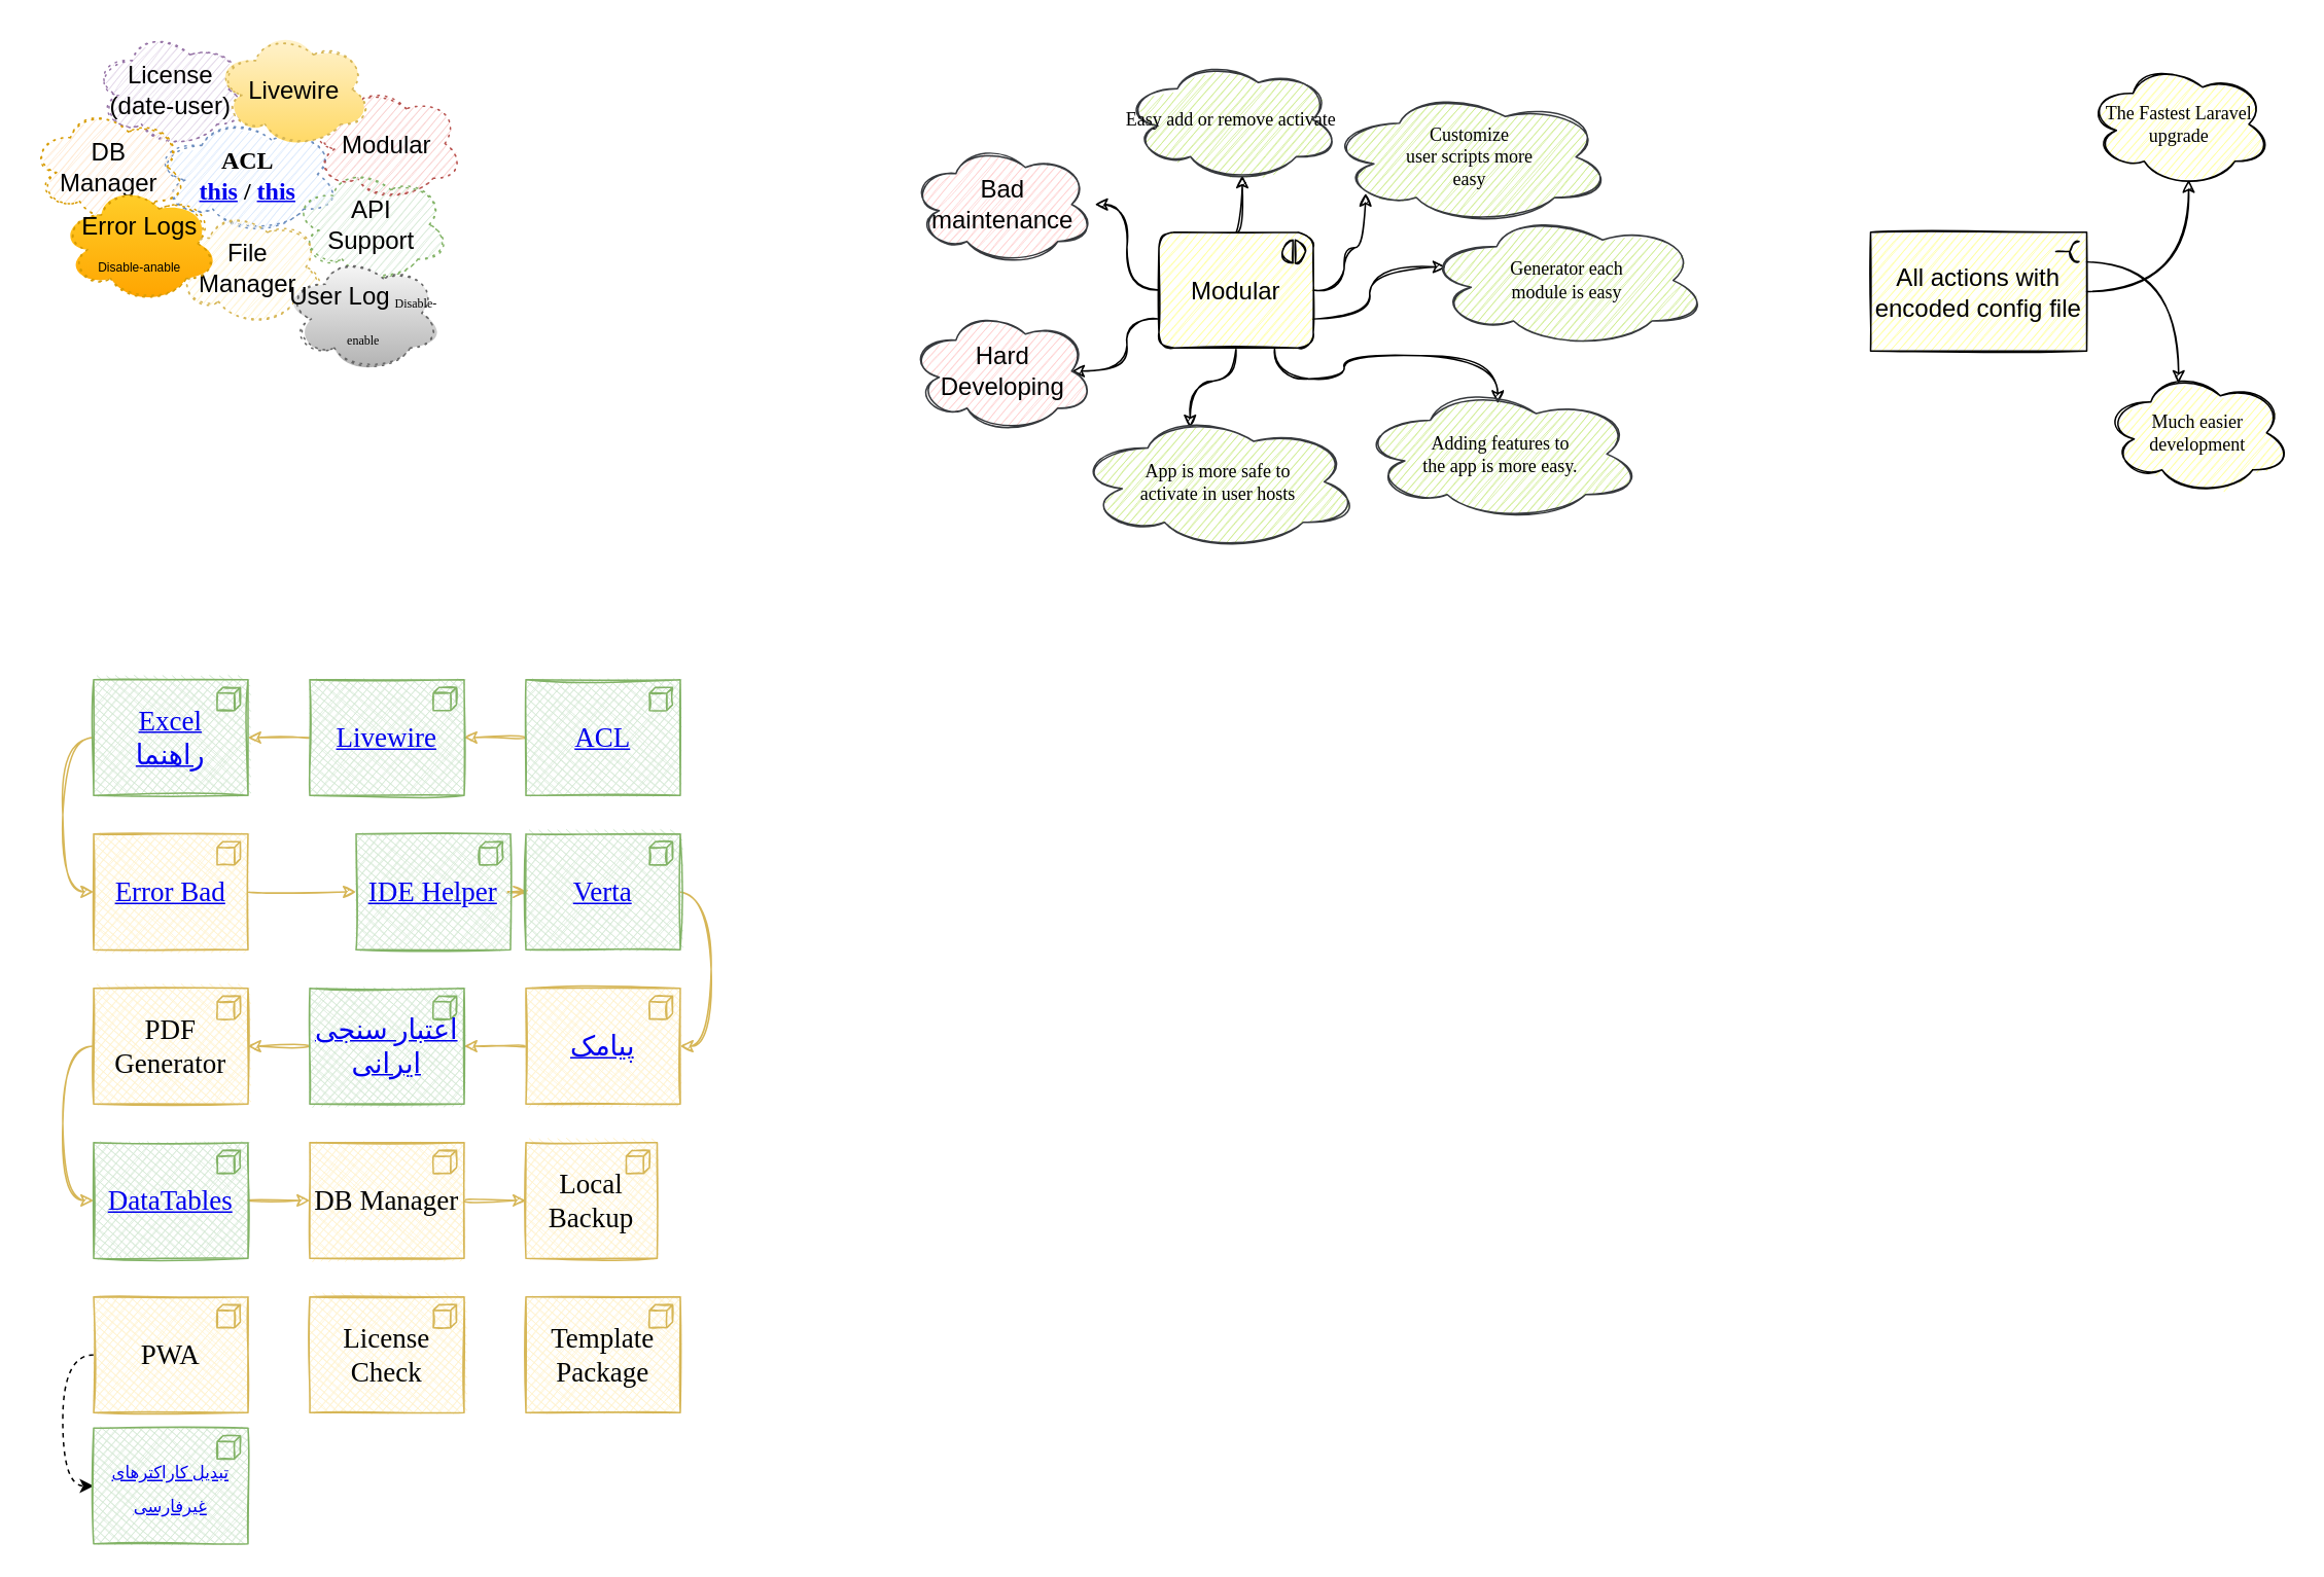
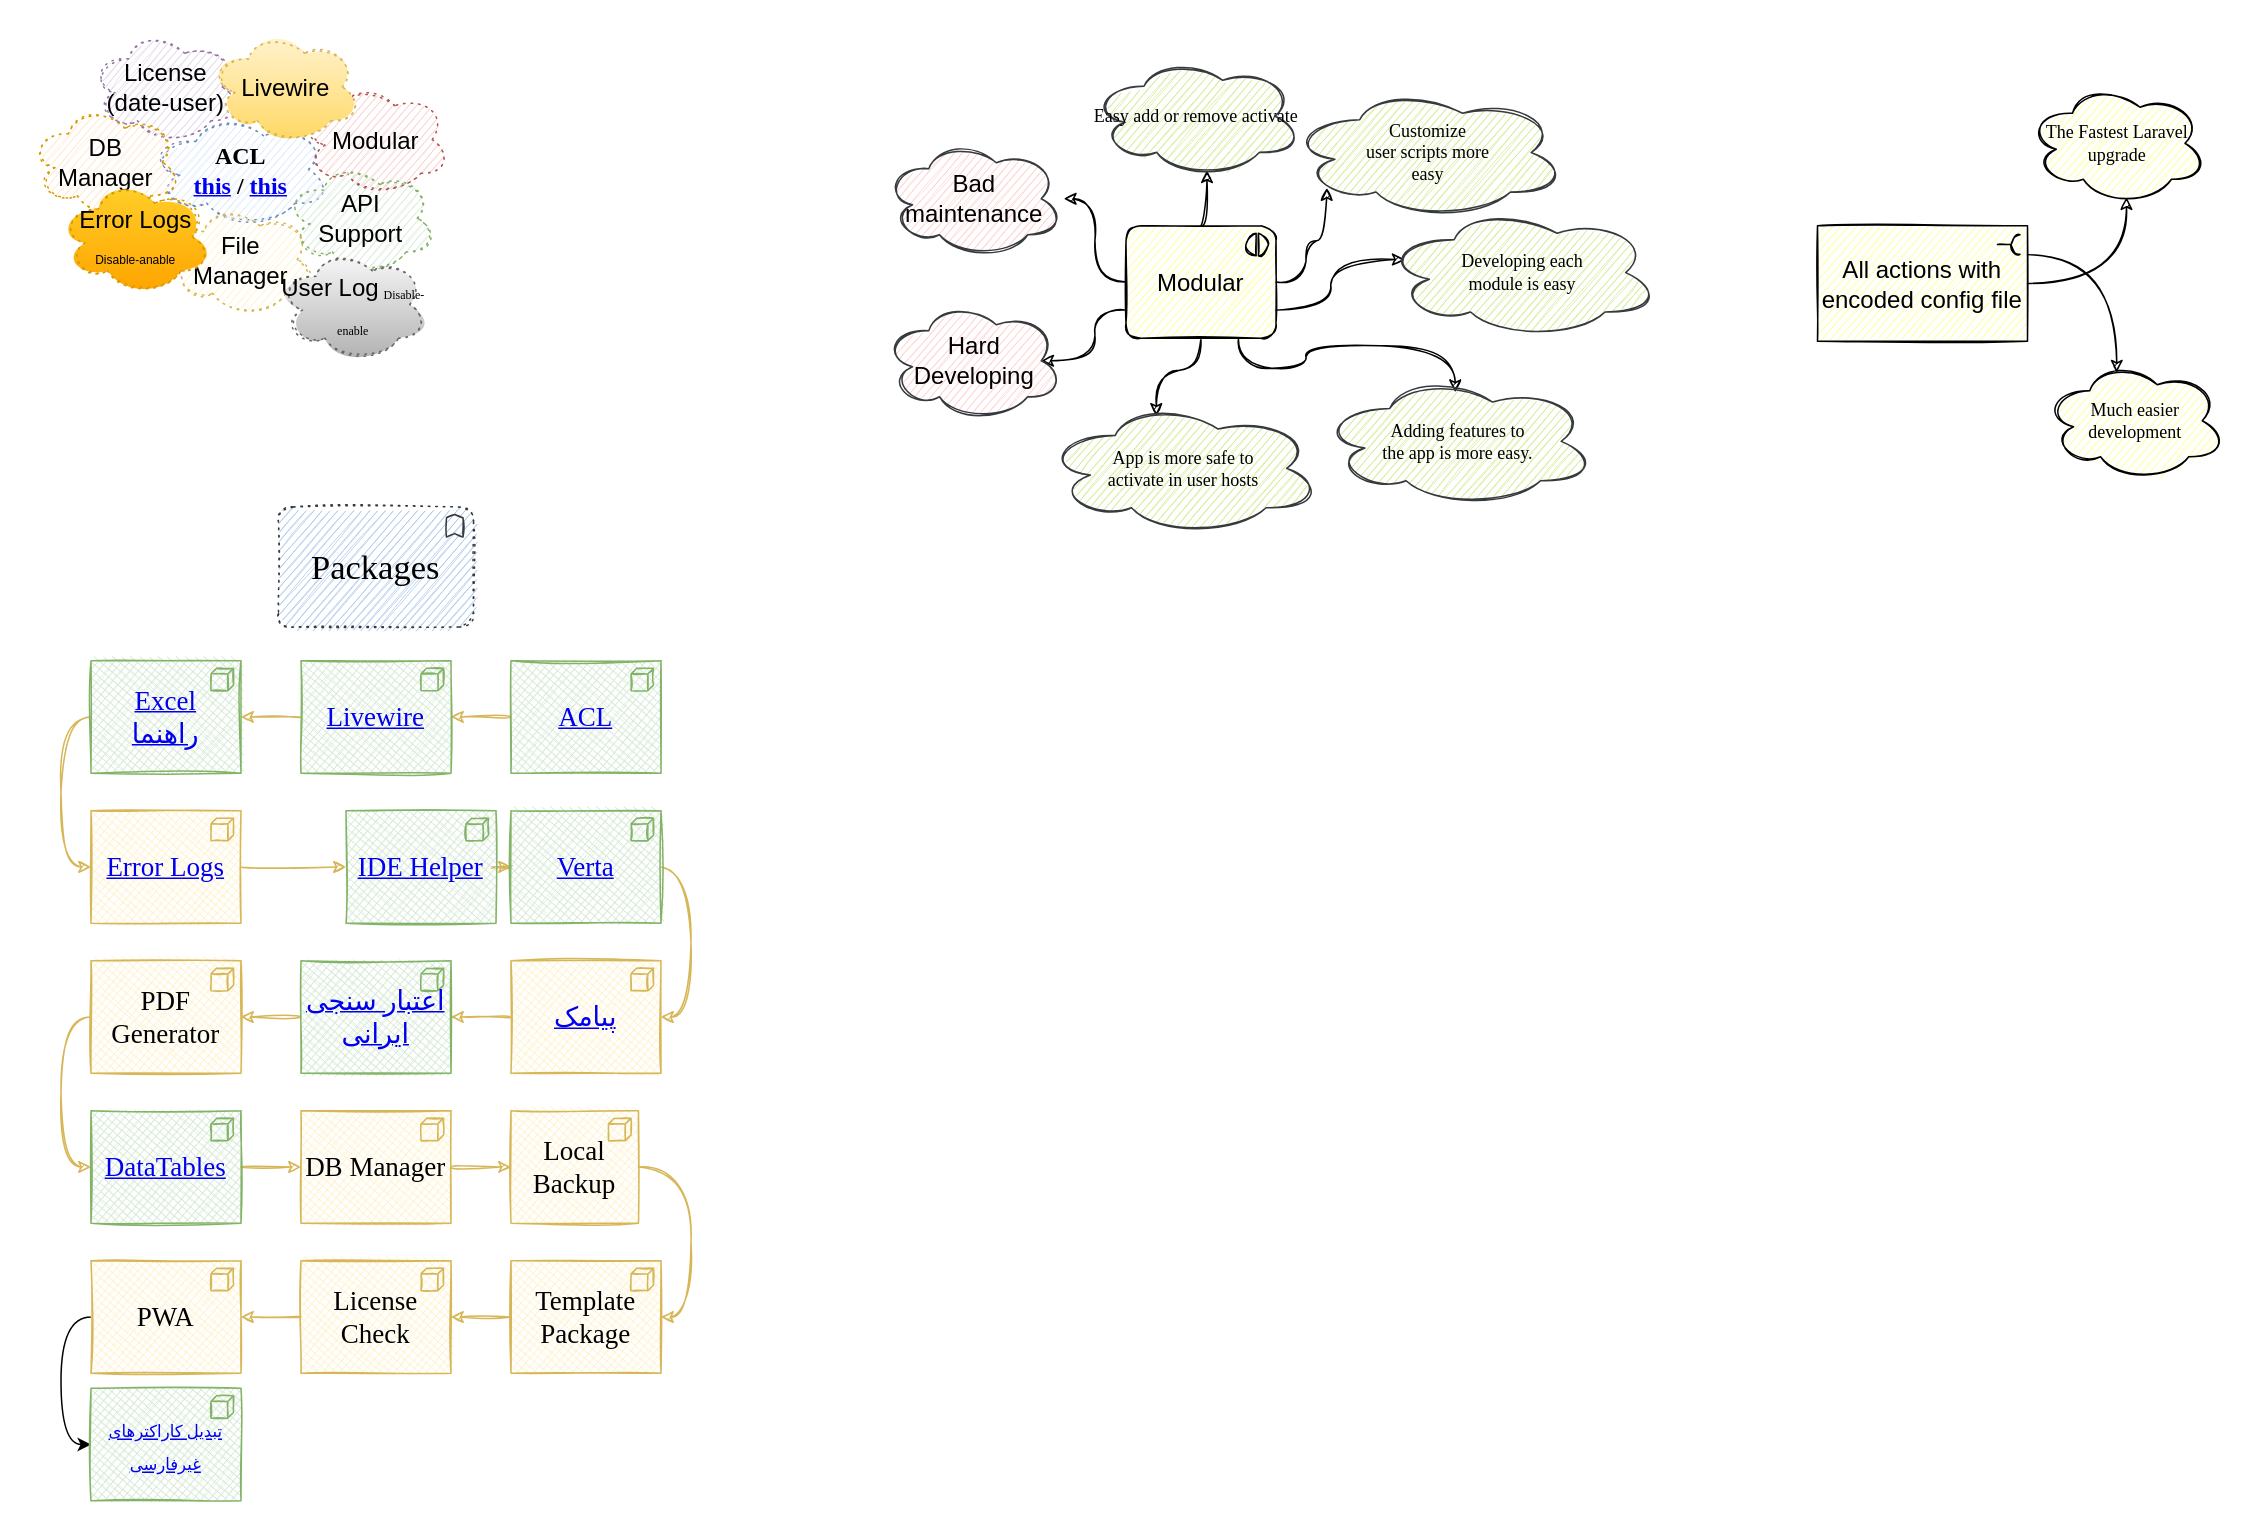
- <mxCell id="28" value="The Fastest Laravel upgrade" style="ellipse;shape=cloud;whiteSpace=wrap;html=1;fontSize=12;fillColor=#ffff99;fontFamily=Comic Sans MS;sketch=1;" parent="1" vertex="1"><mxGeometry x="1351" y="40" width="120" height="80" as="geometry" /></mxCell>
+ <mxCell id="28" value="The Fastest Laravel upgrade" style="ellipse;shape=cloud;whiteSpace=wrap;html=1;fontSize=12;fillColor=#ffff99;fontFamily=Comic Sans MS;sketch=1;" parent="1" vertex="1"><mxGeometry x="1351" y="55" width="120" height="80" as="geometry" /></mxCell>
- <mxCell id="23" value="&lt;div style=&quot;font-size: 12px;&quot;&gt;Generator each &lt;br style=&quot;font-size: 12px;&quot;&gt;&lt;/div&gt;&lt;div style=&quot;font-size: 12px;&quot;&gt;module is easy&lt;/div&gt;" style="ellipse;shape=cloud;whiteSpace=wrap;html=1;fontSize=12;fillColor=#cdeb8b;sketch=1;strokeColor=#36393d;fontFamily=Comic Sans MS;" parent="1" vertex="1"><mxGeometry x="923" y="137.5" width="183" height="87.5" as="geometry" /></mxCell>
+ <mxCell id="23" value="&lt;div style=&quot;font-size: 12px;&quot;&gt;Developing each &lt;br style=&quot;font-size: 12px;&quot;&gt;&lt;/div&gt;&lt;div style=&quot;font-size: 12px;&quot;&gt;module is easy&lt;/div&gt;" style="ellipse;shape=cloud;whiteSpace=wrap;html=1;fontSize=12;fillColor=#cdeb8b;sketch=1;strokeColor=#36393d;fontFamily=Comic Sans MS;" parent="1" vertex="1"><mxGeometry x="923" y="137.5" width="183" height="87.5" as="geometry" /></mxCell>
+ <mxCell id="50" value="&lt;div style=&quot;font-size: 23px;&quot;&gt;Packages&lt;/div&gt;" style="html=1;outlineConnect=0;whiteSpace=wrap;shape=mxgraph.archimate.business;busType=function;dashed=1;dashPattern=1 4;sketch=1;fontFamily=Comic Sans MS;fontSize=23;strokeColor=#36393d;labelBorderColor=none;labelBackgroundColor=none;shadow=0;fillStyle=hachure;fillColor=#A9C4EB;" parent="1" vertex="1"><mxGeometry x="185" y="337.5" width="130" height="80" as="geometry" /></mxCell>
- <mxCell id="38" value="" style="edgeStyle=orthogonalEdgeStyle;curved=1;sketch=1;orthogonalLoop=1;jettySize=auto;html=1;fontFamily=Comic Sans MS;fontSize=18;fillColor=#fff2cc;strokeColor=#d6b656;endArrow=open;" parent="1" source="39" target="41" edge="1"><mxGeometry relative="1" as="geometry" /></mxCell>
+ <mxCell id="38" value="" style="edgeStyle=orthogonalEdgeStyle;curved=1;sketch=1;orthogonalLoop=1;jettySize=auto;html=1;fontFamily=Comic Sans MS;fontSize=18;fillColor=#fff2cc;strokeColor=#d6b656;" parent="1" source="39" target="41" edge="1"><mxGeometry relative="1" as="geometry" /></mxCell>
- <mxCell id="35" value="&lt;a href=&quot;https://laravelarticle.com/laravel-log-reader&quot;&gt;Error Bad&lt;/a&gt;" style="html=1;outlineConnect=0;whiteSpace=wrap;shape=mxgraph.archimate.application;appType=node;sketch=1;fontFamily=Comic Sans MS;fontSize=18;labelBorderColor=none;fillStyle=cross-hatch;fillColor=#fff2cc;strokeColor=#d6b656;" parent="1" vertex="1"><mxGeometry x="60" y="540" width="100" height="75" as="geometry" /></mxCell>
+ <mxCell id="35" value="&lt;a href=&quot;https://laravelarticle.com/laravel-log-reader&quot;&gt;Error Logs&lt;/a&gt;" style="html=1;outlineConnect=0;whiteSpace=wrap;shape=mxgraph.archimate.application;appType=node;sketch=1;fontFamily=Comic Sans MS;fontSize=18;labelBorderColor=none;fillStyle=cross-hatch;fillColor=#fff2cc;strokeColor=#d6b656;" parent="1" vertex="1"><mxGeometry x="60" y="540" width="100" height="75" as="geometry" /></mxCell>
+ <mxCell id="57" style="edgeStyle=orthogonalEdgeStyle;curved=1;sketch=1;orthogonalLoop=1;jettySize=auto;html=1;exitX=1;exitY=0.5;exitDx=0;exitDy=0;exitPerimeter=0;entryX=1;entryY=0.5;entryDx=0;entryDy=0;entryPerimeter=0;fillColor=#fff2cc;strokeColor=#d6b656;" parent="1" source="58" target="52" edge="1"><mxGeometry relative="1" as="geometry" /></mxCell>
+ <mxCell id="53" value="" style="edgeStyle=orthogonalEdgeStyle;curved=1;sketch=1;orthogonalLoop=1;jettySize=auto;html=1;fillColor=#fff2cc;strokeColor=#d6b656;" parent="1" source="54" target="60" edge="1"><mxGeometry relative="1" as="geometry" /></mxCell>
+ <mxCell id="51" value="" style="edgeStyle=orthogonalEdgeStyle;rounded=0;orthogonalLoop=1;jettySize=auto;html=1;sketch=1;fillColor=#fff2cc;strokeColor=#d6b656;" parent="1" source="52" target="54" edge="1"><mxGeometry relative="1" as="geometry" /></mxCell>
- <mxCell id="59" style="edgeStyle=orthogonalEdgeStyle;orthogonalLoop=1;jettySize=auto;html=1;exitX=0;exitY=0.5;exitDx=0;exitDy=0;exitPerimeter=0;entryX=0;entryY=0.5;entryDx=0;entryDy=0;entryPerimeter=0;curved=1;dashed=1;" parent="1" source="60" target="62" edge="1"><mxGeometry relative="1" as="geometry" /></mxCell>
+ <mxCell id="59" style="edgeStyle=orthogonalEdgeStyle;orthogonalLoop=1;jettySize=auto;html=1;exitX=0;exitY=0.5;exitDx=0;exitDy=0;exitPerimeter=0;entryX=0;entryY=0.5;entryDx=0;entryDy=0;entryPerimeter=0;curved=1;" parent="1" source="60" target="62" edge="1"><mxGeometry relative="1" as="geometry" /></mxCell>
